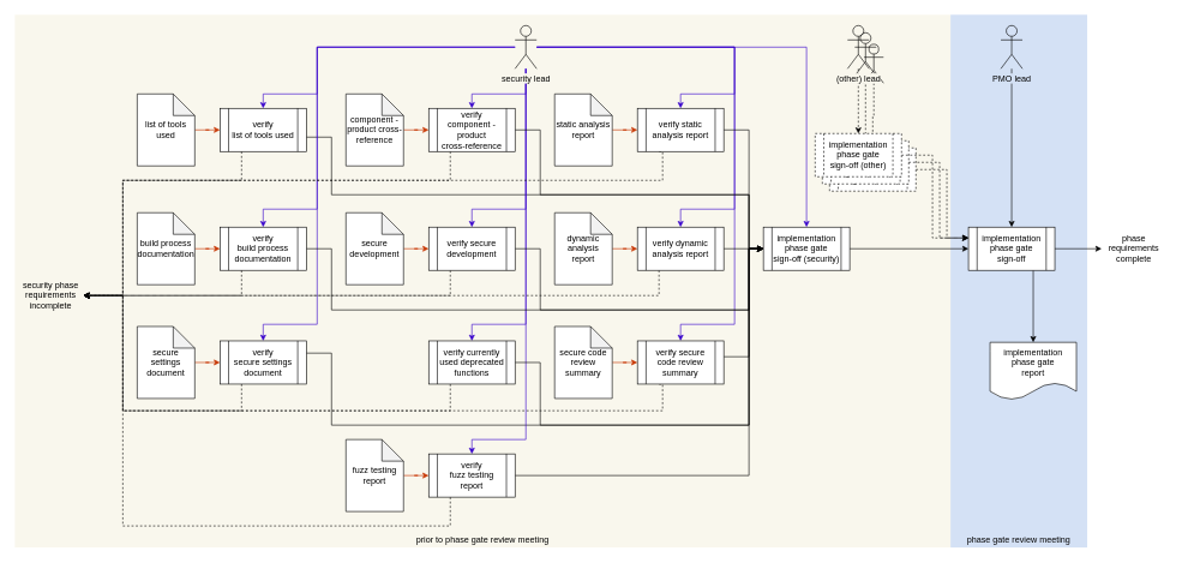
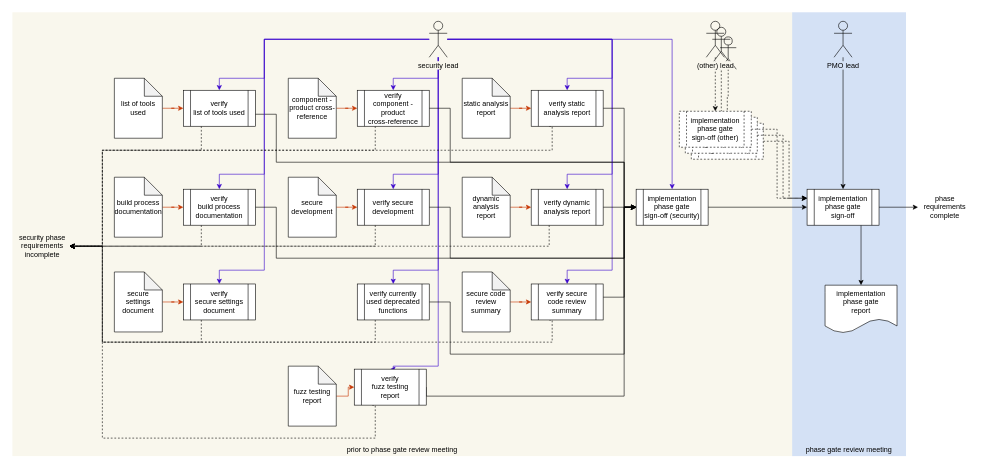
- <mxCell id="21" style="edgeStyle=orthogonalEdgeStyle;rounded=0;orthogonalLoop=1;jettySize=auto;html=1;entryX=0;entryY=0.5;entryDx=0;entryDy=0;" parent="1" source="59" target="24" edge="1"><mxGeometry relative="1" as="geometry"><mxPoint x="520" y="345" as="targetPoint" /><Array as="points"><mxPoint x="460" y="490" /><mxPoint x="460" y="590" /><mxPoint x="1040" y="590" /><mxPoint x="1040" y="345" /></Array></mxGeometry></mxCell>
- <mxCell id="87" value="verify&lt;br&gt;fuzz testing report" style="shape=process;whiteSpace=wrap;html=1;backgroundOutline=1;" parent="1" vertex="1"><mxGeometry x="595" y="630" width="120" height="60" as="geometry" /></mxCell>
+ <mxCell id="87" value="verify&lt;br&gt;fuzz testing report" style="shape=process;whiteSpace=wrap;html=1;backgroundOutline=1;" parent="1" vertex="1"><mxGeometry x="590" y="615" width="120" height="60" as="geometry" /></mxCell>
